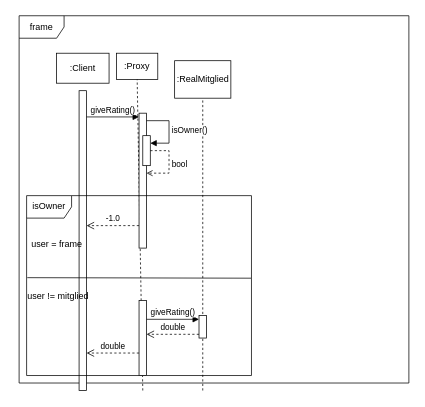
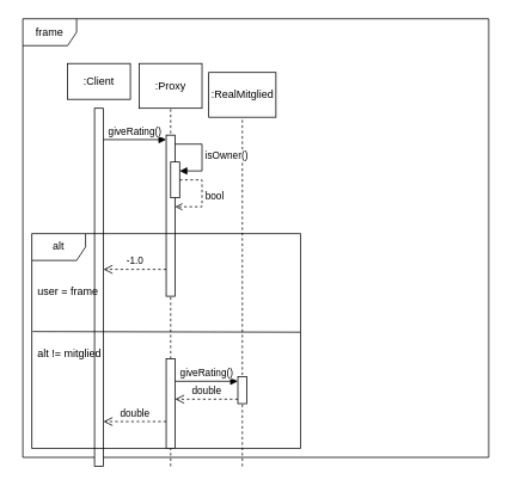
- <mxCell id="4" value=":Proxy" style="html=1;whiteSpace=wrap;" vertex="1" parent="1"><mxGeometry x="155" y="70" width="55" height="35" as="geometry" /></mxCell>
+ <mxCell id="4" value=":Proxy" style="html=1;whiteSpace=wrap;" vertex="1" parent="1"><mxGeometry x="155" y="70" width="70" height="50" as="geometry" /></mxCell>
- <mxCell id="14" value="isOwner" style="shape=umlFrame;whiteSpace=wrap;html=1;pointerEvents=0;" vertex="1" parent="1"><mxGeometry x="35" y="260" width="300" height="240" as="geometry" /></mxCell>
+ <mxCell id="14" value="alt" style="shape=umlFrame;whiteSpace=wrap;html=1;pointerEvents=0;" vertex="1" parent="1"><mxGeometry x="35" y="260" width="300" height="240" as="geometry" /></mxCell>
- <mxCell id="19" value="&amp;nbsp;user != mitglied" style="text;html=1;align=center;verticalAlign=middle;resizable=0;points=[];autosize=1;strokeColor=none;fillColor=none;" vertex="1" parent="1"><mxGeometry x="20" y="380" width="110" height="30" as="geometry" /></mxCell>
+ <mxCell id="19" value="&amp;nbsp;alt != mitglied" style="text;html=1;align=center;verticalAlign=middle;resizable=0;points=[];autosize=1;strokeColor=none;fillColor=none;" vertex="1" parent="1"><mxGeometry x="20" y="380" width="110" height="30" as="geometry" /></mxCell>
